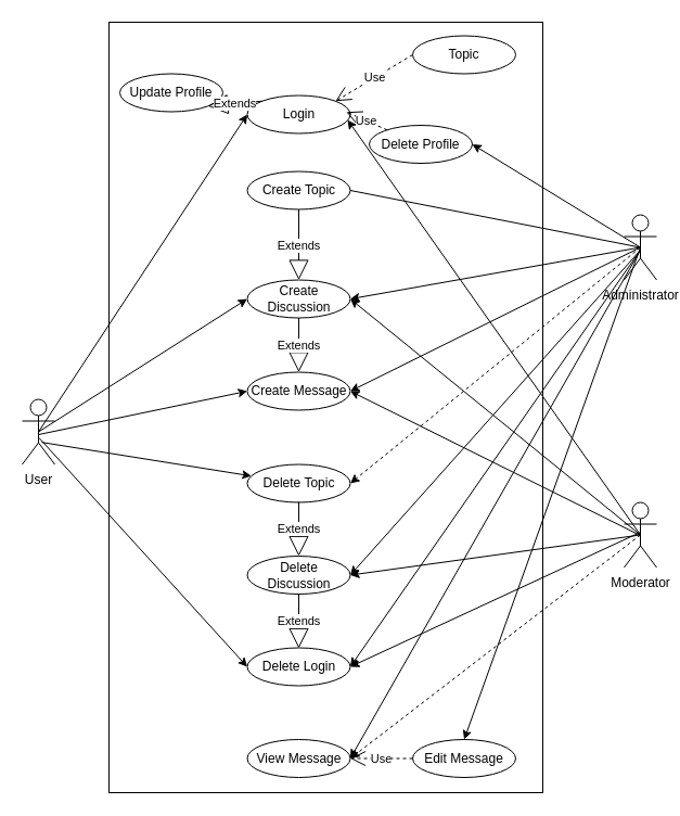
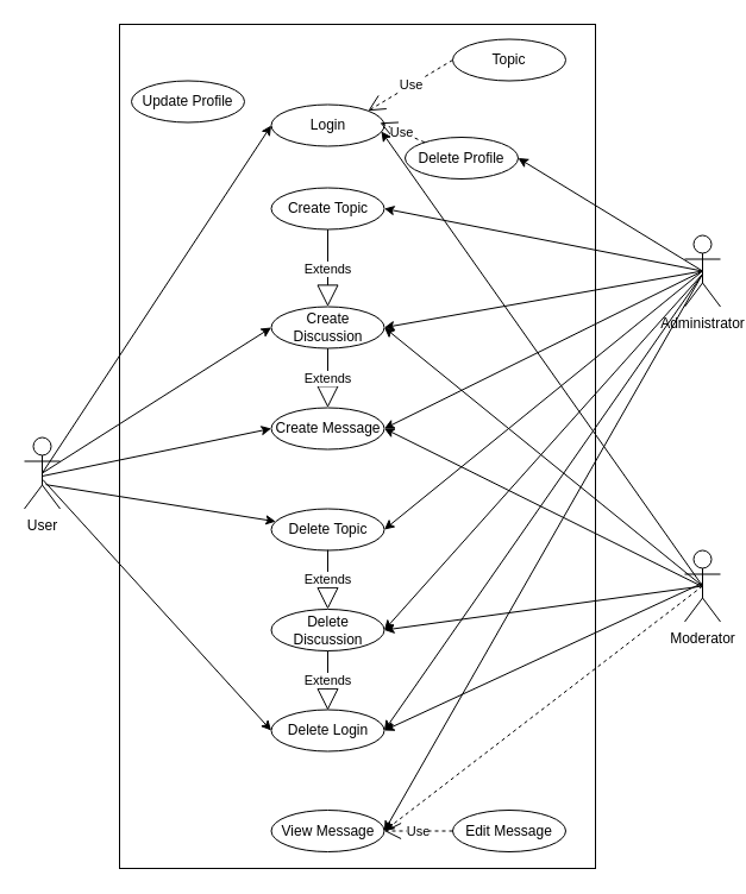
- <mxCell id="16" value="Extends" style="endArrow=block;endSize=16;endFill=0;html=1;entryX=1;entryY=1;entryDx=0;entryDy=0;exitX=0;exitY=0;exitDx=0;exitDy=0;" edge="1" parent="1" source="8" target="6"><mxGeometry width="160" relative="1" as="geometry"><mxPoint x="157.5" y="140" as="sourcePoint" /><mxPoint x="317.5" y="140" as="targetPoint" /></mxGeometry></mxCell>
- <mxCell id="29" value="" style="endArrow=none;html=1;entryX=1;entryY=0.5;entryDx=0;entryDy=0;exitX=0.5;exitY=0.5;exitDx=0;exitDy=0;exitPerimeter=0;" edge="1" parent="1" source="5" target="9"><mxGeometry width="50" height="50" relative="1" as="geometry"><mxPoint x="540" y="350" as="sourcePoint" /><mxPoint x="590" y="300" as="targetPoint" /></mxGeometry></mxCell>
+ <mxCell id="29" value="" style="endArrow=classic;html=1;entryX=1;entryY=0.5;entryDx=0;entryDy=0;exitX=0.5;exitY=0.5;exitDx=0;exitDy=0;exitPerimeter=0;" edge="1" parent="1" source="5" target="9"><mxGeometry width="50" height="50" relative="1" as="geometry"><mxPoint x="540" y="350" as="sourcePoint" /><mxPoint x="590" y="300" as="targetPoint" /></mxGeometry></mxCell>
- <mxCell id="33" value="" style="endArrow=classic;html=1;entryX=1;entryY=0.5;entryDx=0;entryDy=0;exitX=0.5;exitY=0.5;exitDx=0;exitDy=0;exitPerimeter=0;dashed=1;" edge="1" parent="1" source="5" target="13"><mxGeometry width="50" height="50" relative="1" as="geometry"><mxPoint x="580" y="390" as="sourcePoint" /><mxPoint x="630" y="340" as="targetPoint" /></mxGeometry></mxCell>
+ <mxCell id="33" value="" style="endArrow=classic;html=1;entryX=1;entryY=0.5;entryDx=0;entryDy=0;exitX=0.5;exitY=0.5;exitDx=0;exitDy=0;exitPerimeter=0;" edge="1" parent="1" source="5" target="13"><mxGeometry width="50" height="50" relative="1" as="geometry"><mxPoint x="580" y="390" as="sourcePoint" /><mxPoint x="630" y="340" as="targetPoint" /></mxGeometry></mxCell>
- <mxCell id="45" value="" style="endArrow=classic;html=1;entryX=0.5;entryY=0;entryDx=0;entryDy=0;exitX=0.5;exitY=0.5;exitDx=0;exitDy=0;exitPerimeter=0;" edge="1" parent="1" source="5" target="43"><mxGeometry width="50" height="50" relative="1" as="geometry"><mxPoint x="600" y="240" as="sourcePoint" /><mxPoint x="332.5" y="708.5" as="targetPoint" /></mxGeometry></mxCell>
